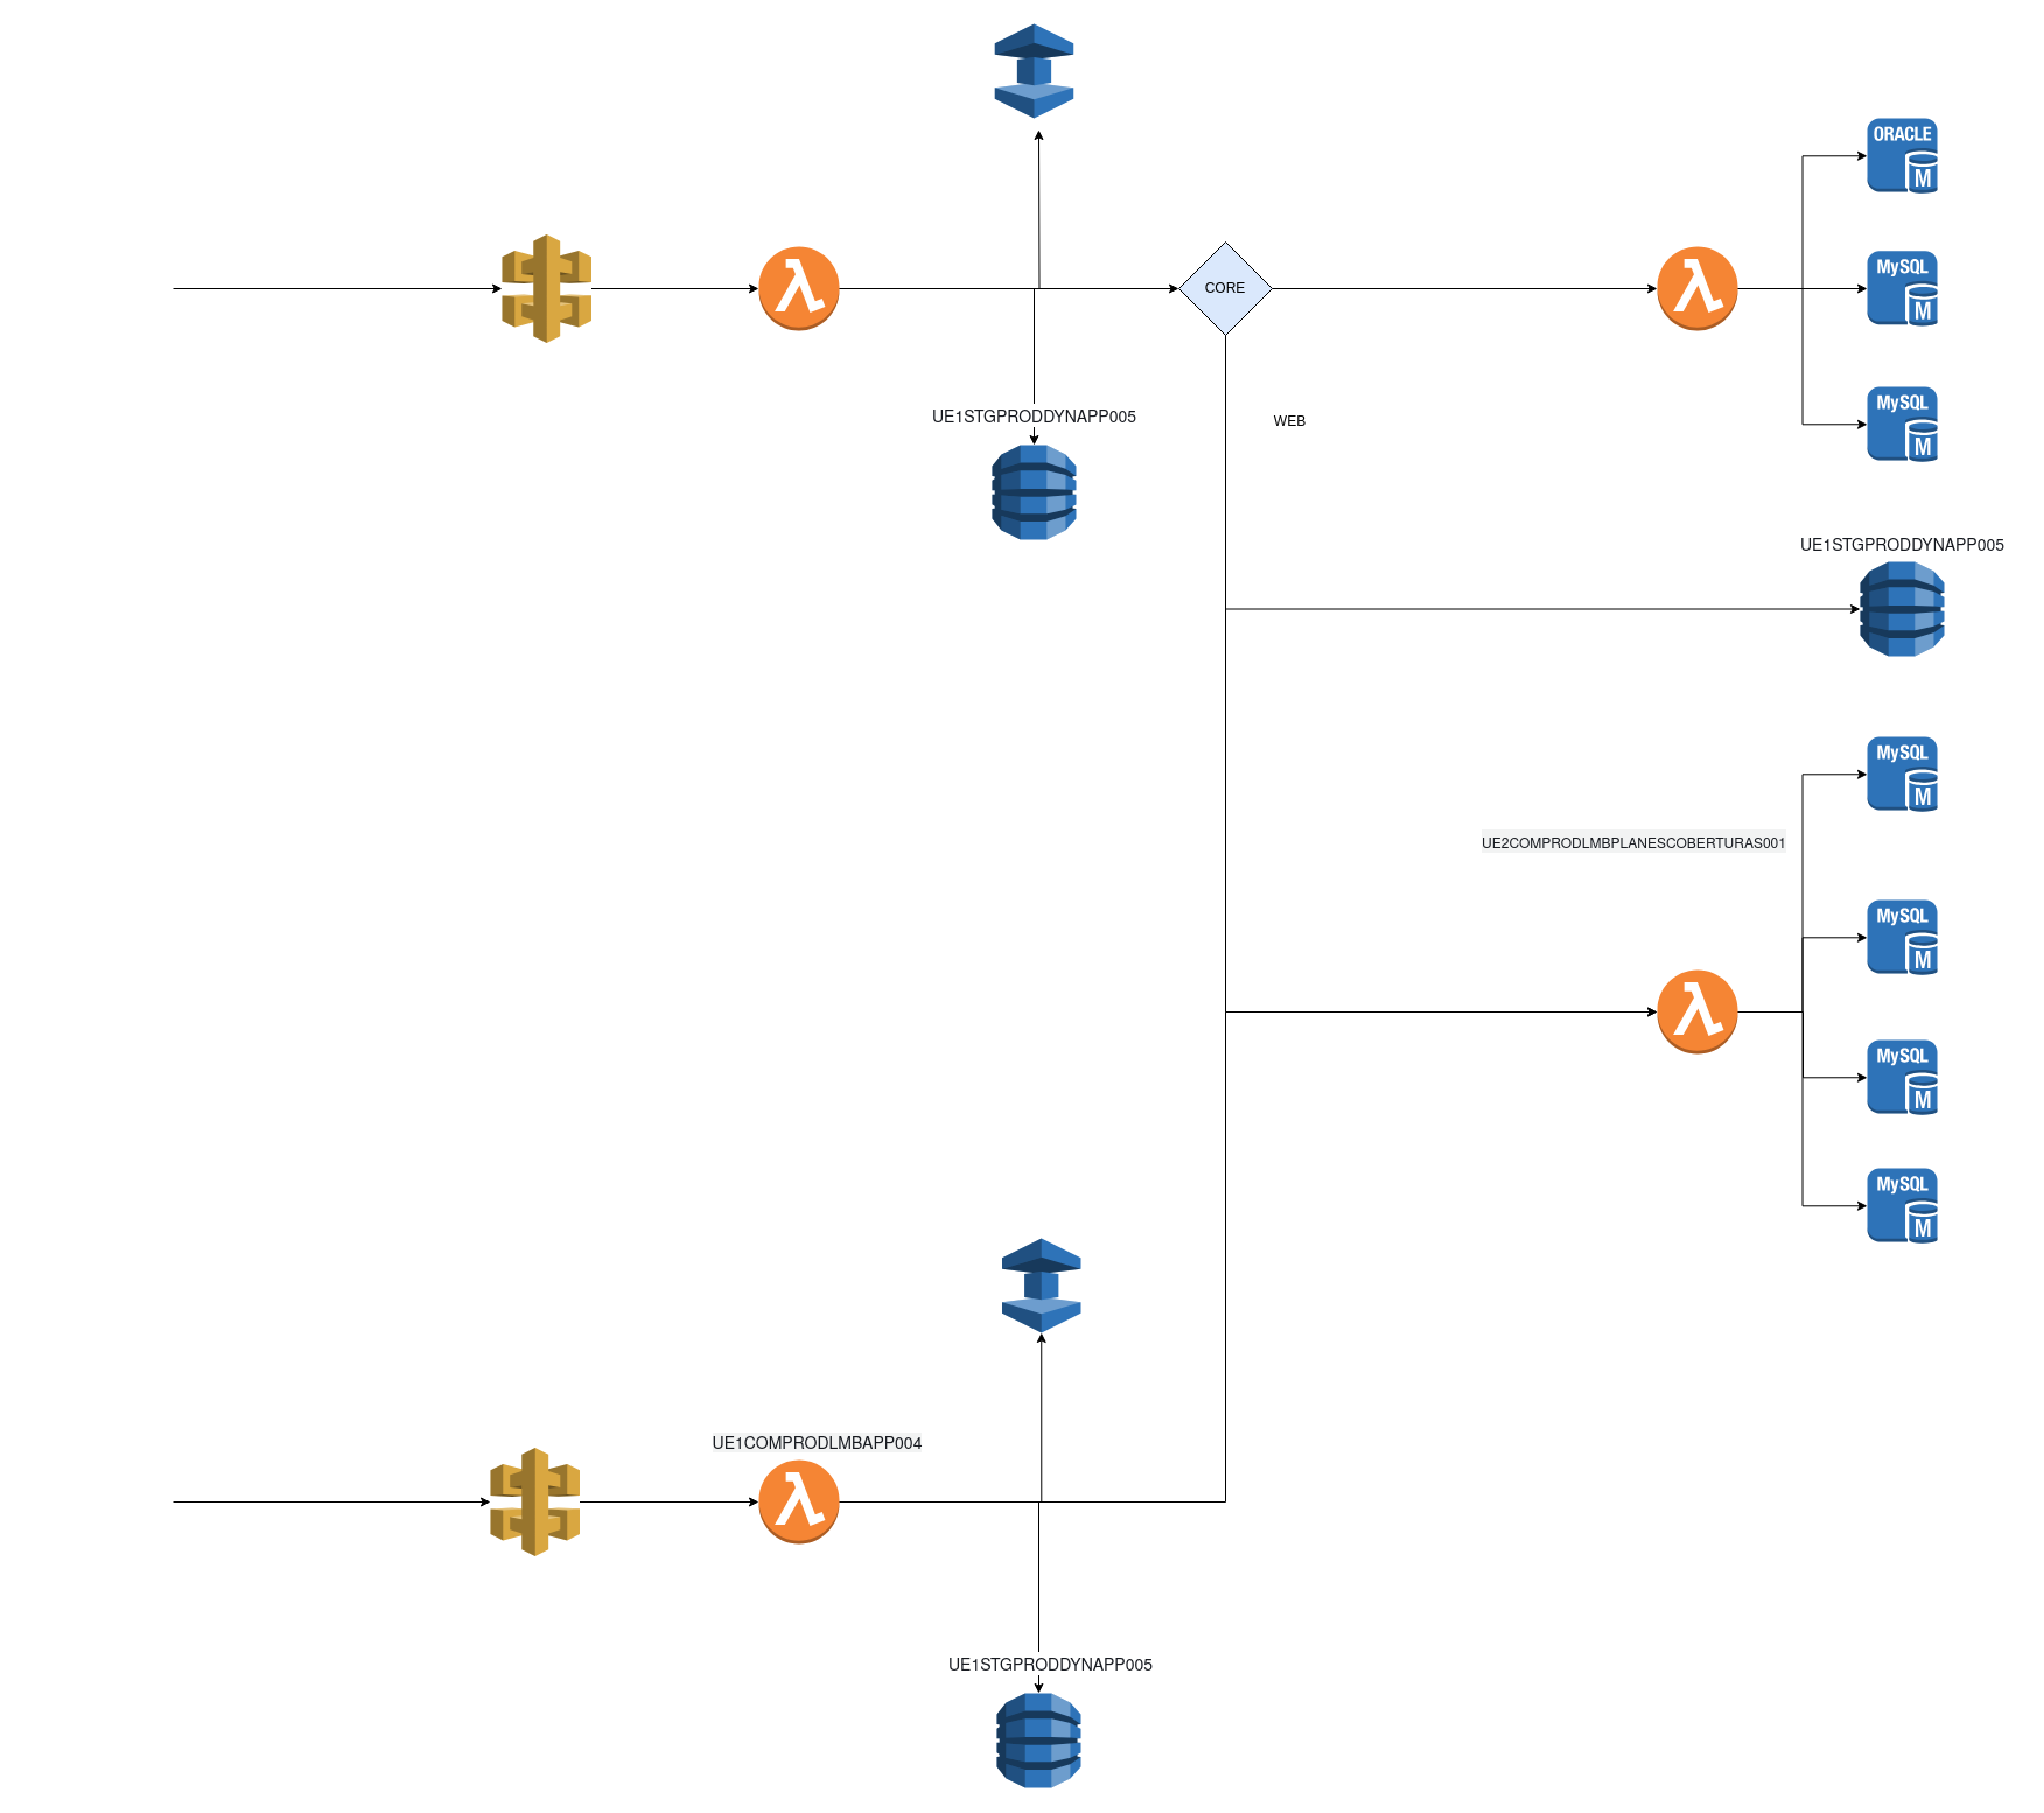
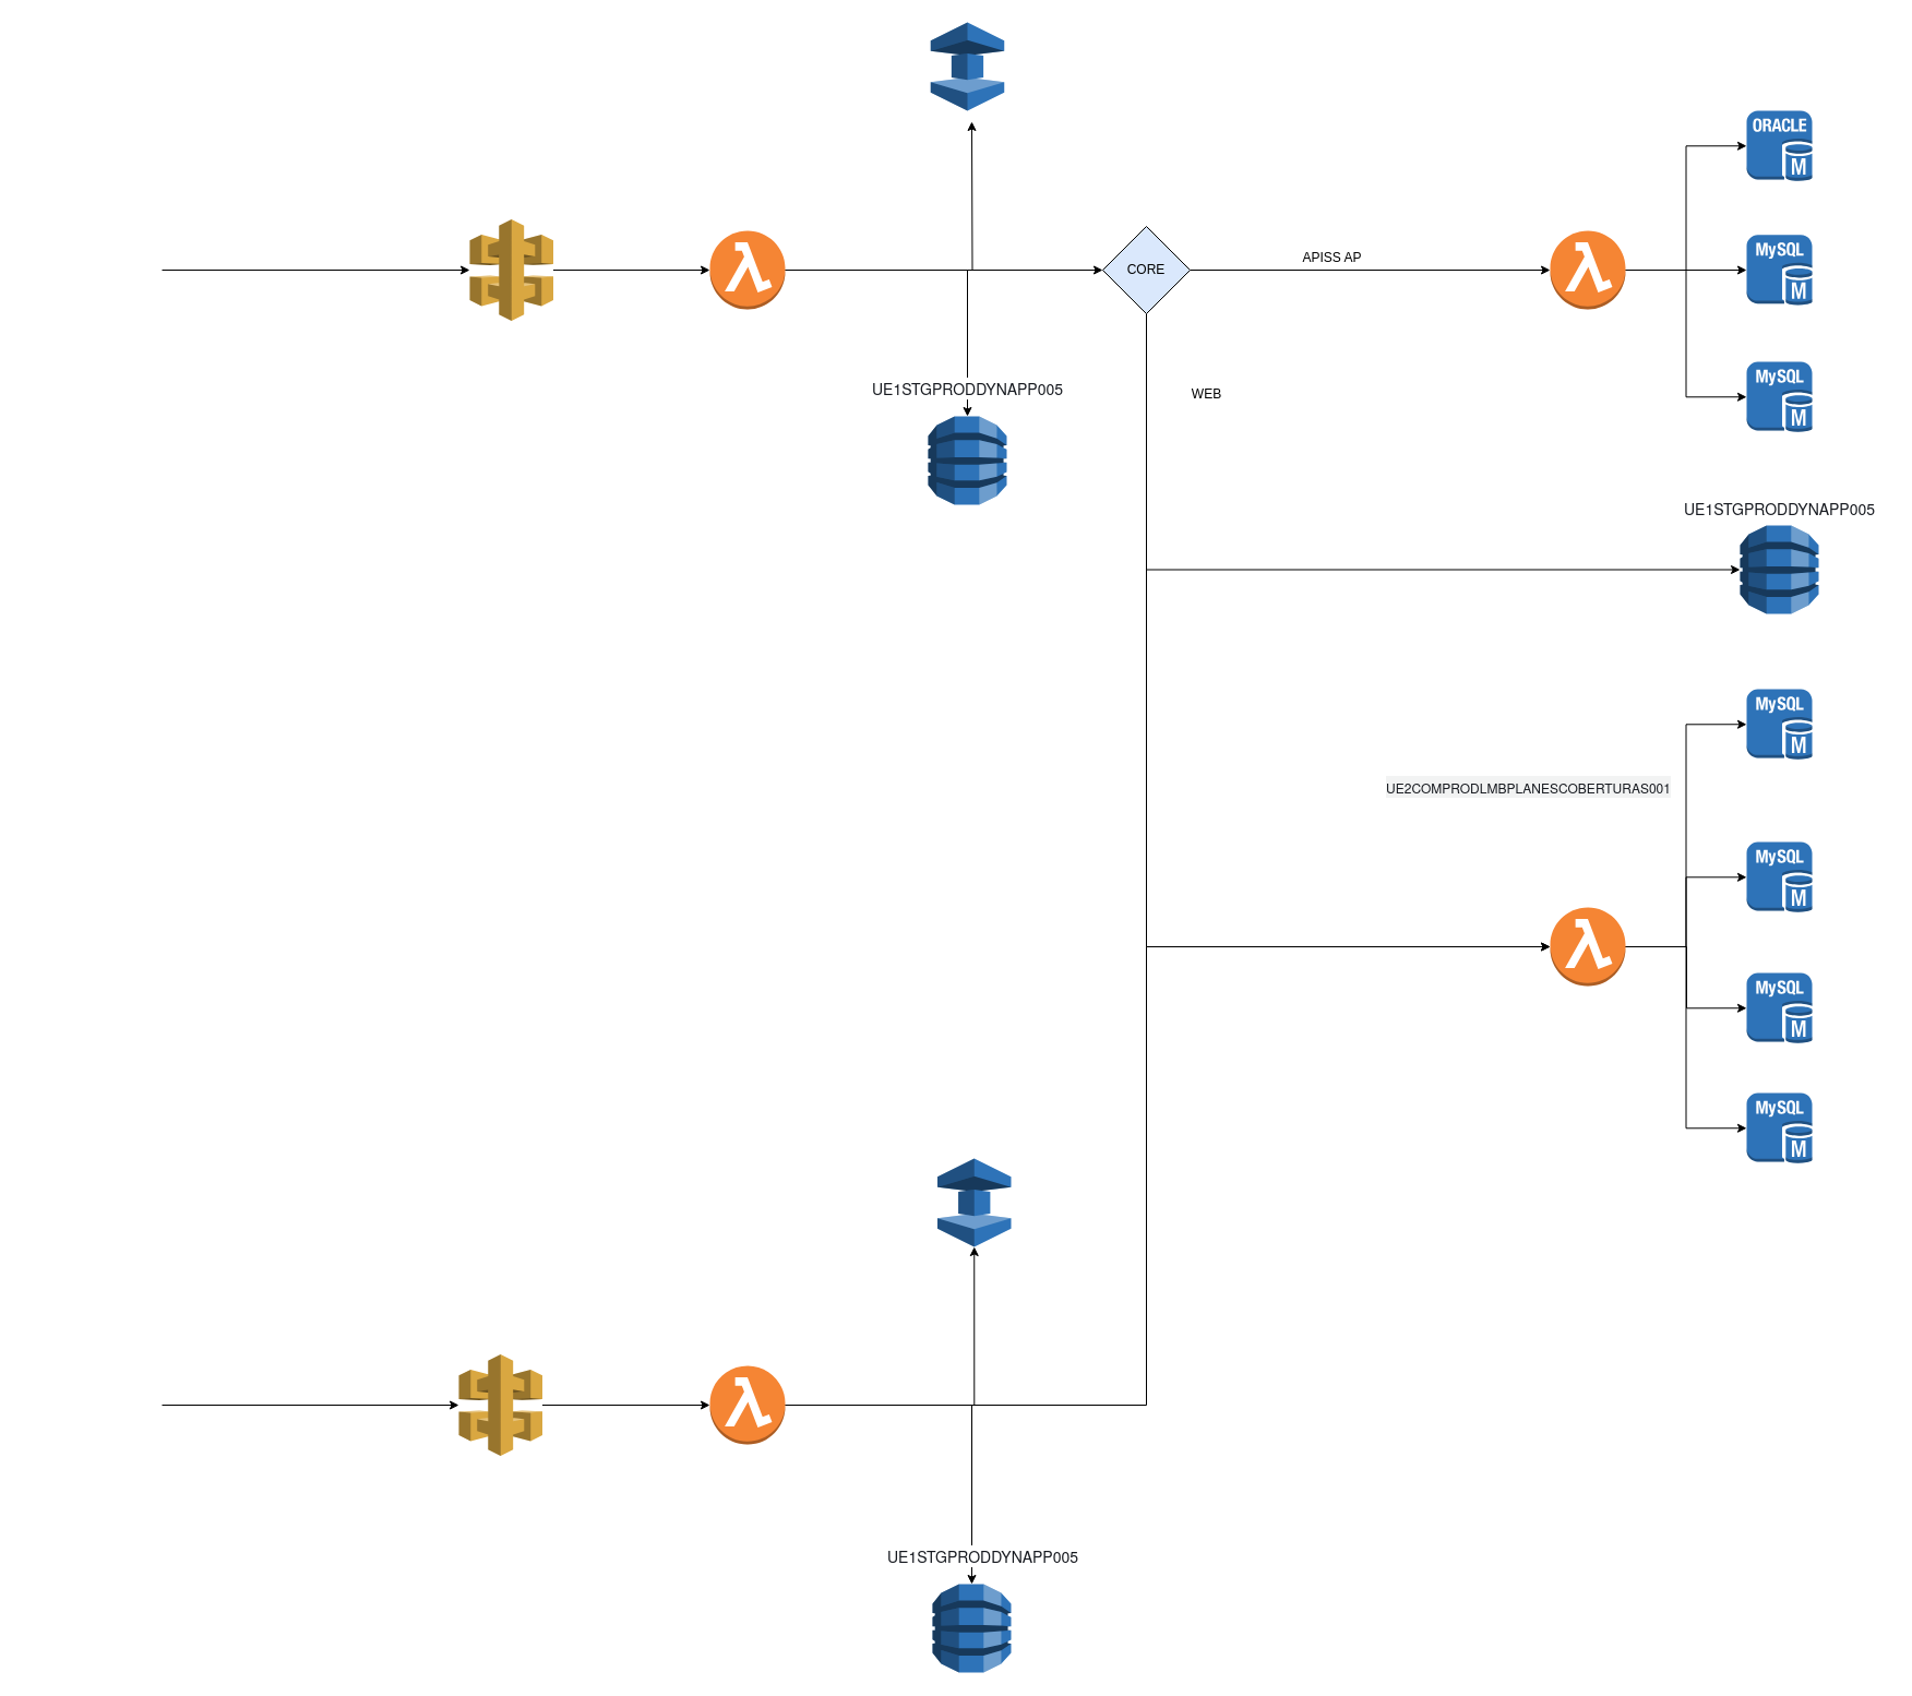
+ <mxCell id="27" value="APISS AP" style="text;html=1;align=center;verticalAlign=middle;resizable=0;points=[];autosize=1;strokeColor=none;fillColor=none;" vertex="1" parent="1"><mxGeometry x="1180" y="221" width="80" height="30" as="geometry" /></mxCell>
- <mxCell id="32" value="&lt;span style=&quot;color: rgb(22, 25, 31); font-family: &amp;quot;Amazon Ember&amp;quot;, &amp;quot;Helvetica Neue&amp;quot;, Roboto, Arial, sans-serif; text-align: left; background-color: rgb(242, 243, 243);&quot;&gt;&lt;font style=&quot;font-size: 14px;&quot;&gt;UE1COMPRODLMBAPP004&lt;/font&gt;&lt;/span&gt;" style="text;html=1;align=center;verticalAlign=middle;resizable=0;points=[];autosize=1;strokeColor=none;fillColor=none;" vertex="1" parent="1"><mxGeometry x="600" y="1221" width="200" height="30" as="geometry" /></mxCell>
